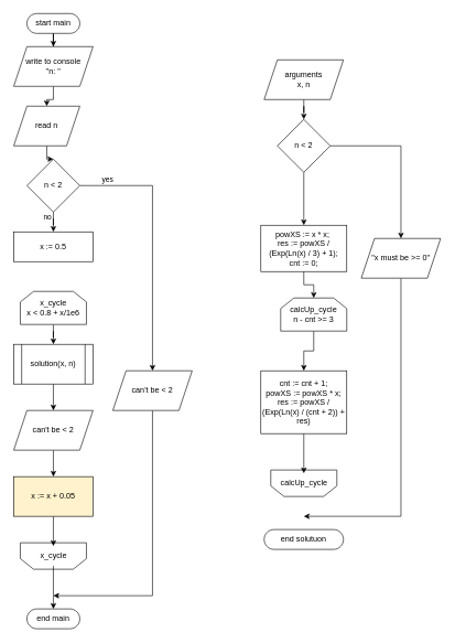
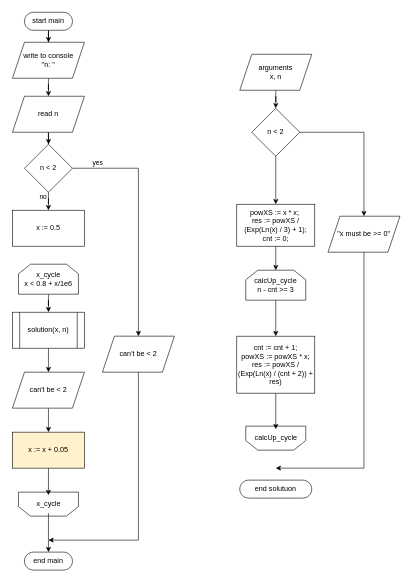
- <mxCell id="6" value="read n" style="shape=parallelogram;perimeter=parallelogramPerimeter;whiteSpace=wrap;html=1;fixedSize=1;" parent="1" vertex="1"><mxGeometry x="20" y="160" width="100" height="60" as="geometry" /></mxCell>
+ <mxCell id="6" value="read n" style="shape=parallelogram;perimeter=parallelogramPerimeter;whiteSpace=wrap;html=1;fixedSize=1;" parent="1" vertex="1"><mxGeometry x="20" y="160" width="120" height="60" as="geometry" /></mxCell>
- <mxCell id="16" value="x := 0.5" style="rounded=0;whiteSpace=wrap;html=1;" parent="1" vertex="1"><mxGeometry x="20" y="350" width="120" height="45" as="geometry" /></mxCell>
+ <mxCell id="16" value="x := 0.5" style="rounded=0;whiteSpace=wrap;html=1;" parent="1" vertex="1"><mxGeometry x="20" y="350" width="120" height="60" as="geometry" /></mxCell>
- <mxCell id="40" value="calcUp_cycle&lt;div&gt;n - cnt &amp;gt;= 3&lt;/div&gt;" style="shape=loopLimit;whiteSpace=wrap;html=1;" vertex="1" parent="1"><mxGeometry x="424" y="450" width="100" height="50" as="geometry" /></mxCell>
+ <mxCell id="40" value="calcUp_cycle&lt;div&gt;n - cnt &amp;gt;= 3&lt;/div&gt;" style="shape=loopLimit;whiteSpace=wrap;html=1;" vertex="1" parent="1"><mxGeometry x="409" y="450" width="100" height="50" as="geometry" /></mxCell>
